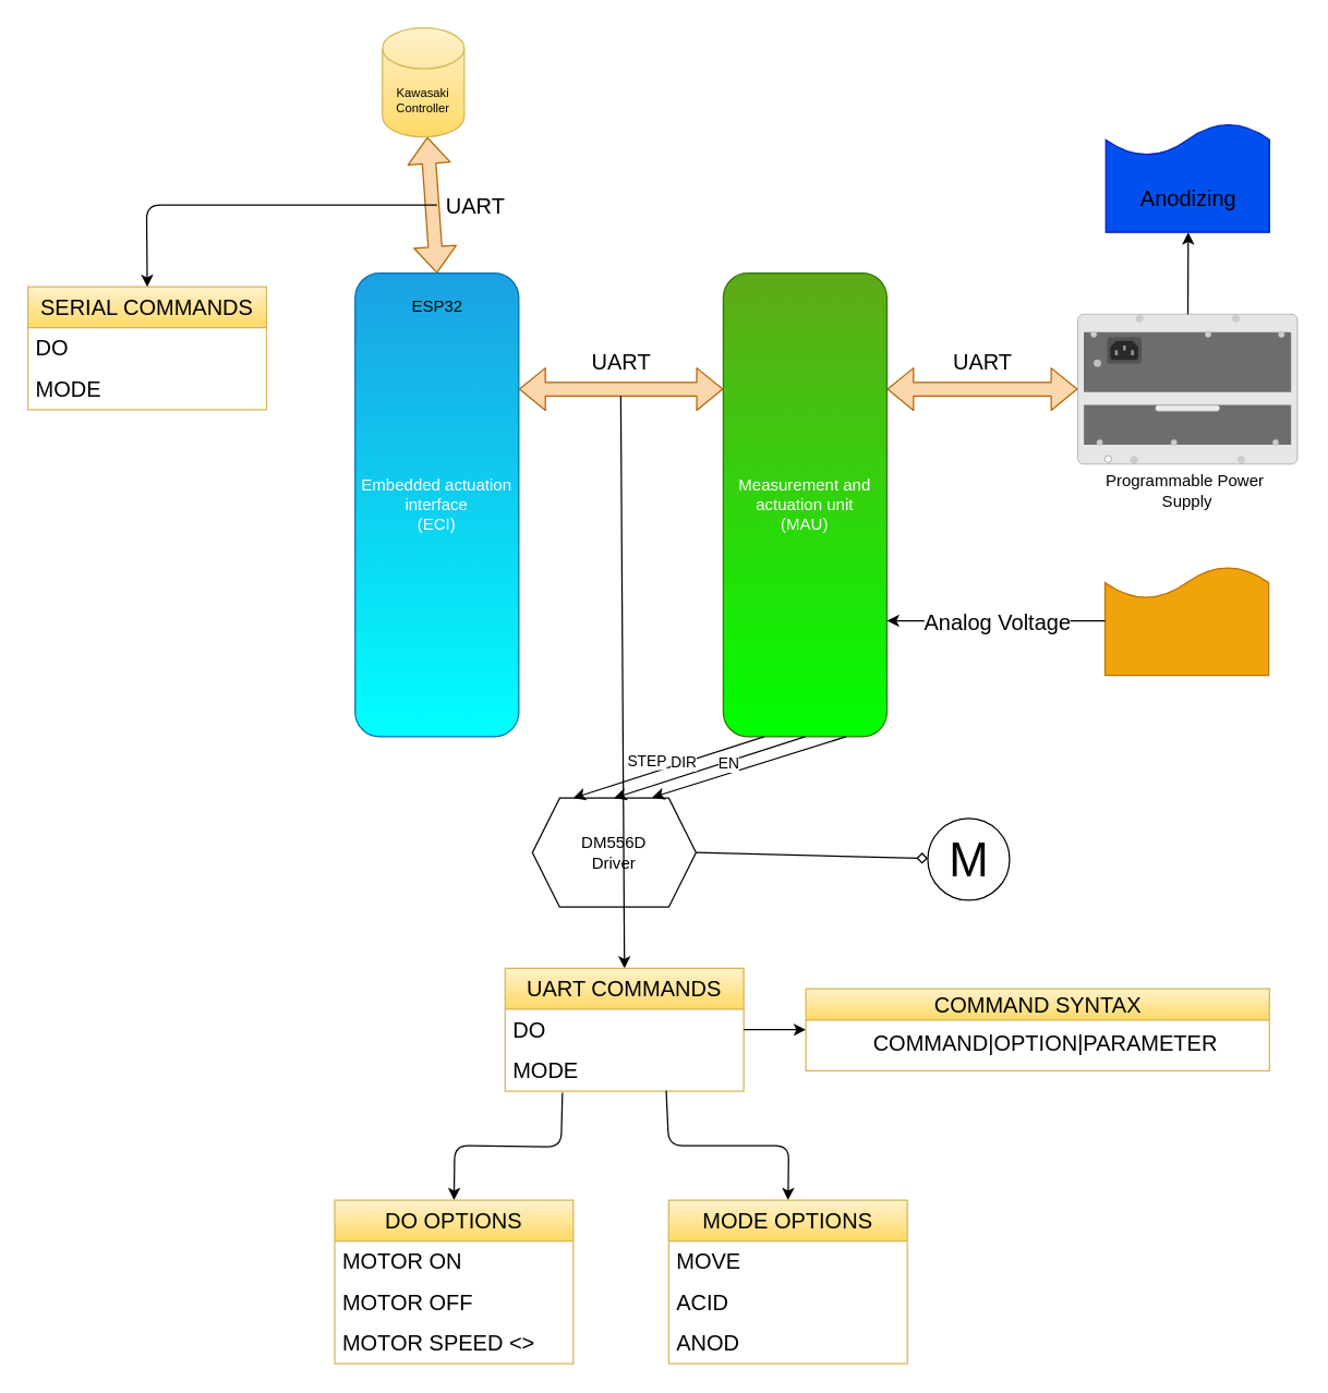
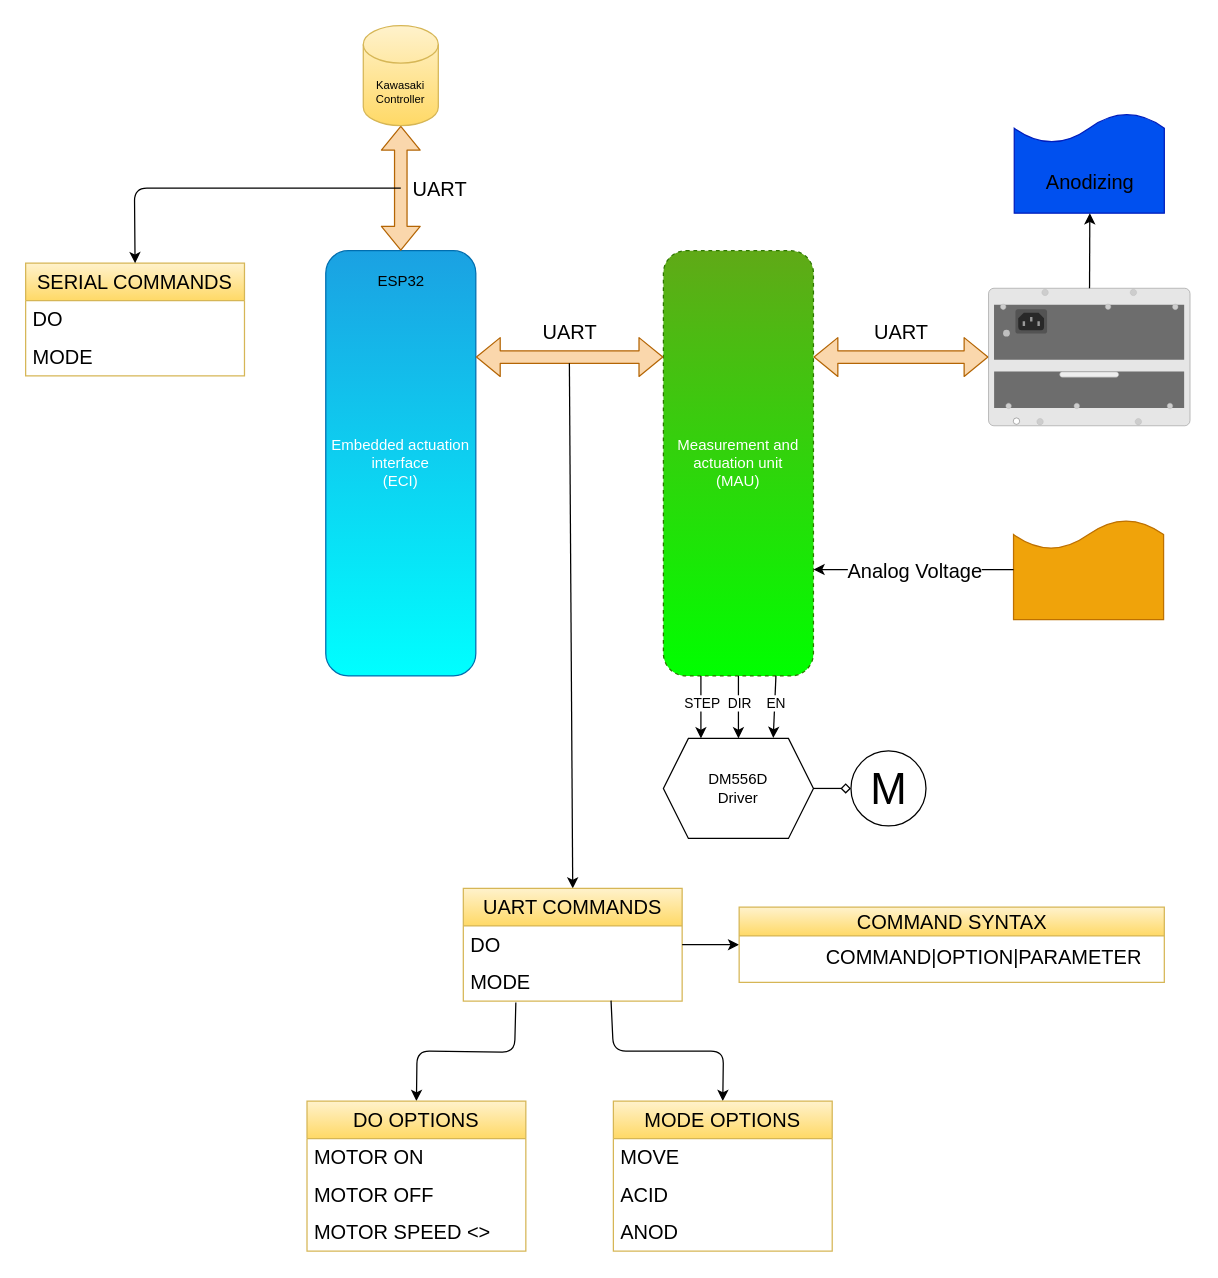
- <mxCell id="19" value="&lt;font color=&quot;#000000&quot;&gt;Kawasaki Controller&lt;/font&gt;" style="shape=cylinder3;whiteSpace=wrap;html=1;boundedLbl=1;backgroundOutline=1;size=15;labelBackgroundColor=none;fontSize=9;fillColor=#fff2cc;gradientColor=#ffd966;strokeColor=#d6b656;" parent="1" vertex="1"><mxGeometry x="280" y="20" width="60" height="80" as="geometry" /></mxCell>
+ <mxCell id="19" value="&lt;font color=&quot;#000000&quot;&gt;Kawasaki Controller&lt;/font&gt;" style="shape=cylinder3;whiteSpace=wrap;html=1;boundedLbl=1;backgroundOutline=1;size=15;labelBackgroundColor=none;fontSize=9;fillColor=#fff2cc;gradientColor=#ffd966;strokeColor=#d6b656;" parent="1" vertex="1"><mxGeometry x="290" width="60" height="80" as="geometry" y="20" /></mxCell>
- <mxCell id="24" value="Programmable Power&amp;nbsp;&lt;br&gt;Supply" style="text;html=1;align=center;verticalAlign=middle;resizable=0;points=[];autosize=1;strokeColor=none;fillColor=none;" parent="22" vertex="1"><mxGeometry x="10" y="110" width="140" height="40" as="geometry" /></mxCell>
- <mxCell id="3" value="Measurement and actuation unit&lt;br&gt;(MAU)" style="rounded=1;whiteSpace=wrap;html=1;fillColor=#60a917;fontColor=#ffffff;strokeColor=#2D7600;gradientColor=#00FF00;" parent="2" vertex="1"><mxGeometry width="120" height="340" as="geometry" /></mxCell>
+ <mxCell id="3" value="Measurement and actuation unit&lt;br&gt;(MAU)" style="rounded=1;whiteSpace=wrap;html=1;fillColor=#60a917;fontColor=#ffffff;strokeColor=#2D7600;gradientColor=#00FF00;dashed=1;" parent="2" vertex="1"><mxGeometry width="120" height="340" as="geometry" /></mxCell>
- <mxCell id="9" value="DM556D&lt;br&gt;Driver" style="shape=hexagon;perimeter=hexagonPerimeter2;whiteSpace=wrap;html=1;fixedSize=1;fillColor=none;gradientColor=none;" parent="1" vertex="1"><mxGeometry x="390" y="585" width="120" height="80" as="geometry" /></mxCell>
+ <mxCell id="9" value="DM556D&lt;br&gt;Driver" style="shape=hexagon;perimeter=hexagonPerimeter2;whiteSpace=wrap;html=1;fixedSize=1;fillColor=none;gradientColor=none;" parent="1" vertex="1"><mxGeometry x="530" y="590" width="120" height="80" as="geometry" /></mxCell>
- <mxCell id="50" value="COMMAND|OPTION|PARAMETER" style="text;html=1;align=center;verticalAlign=middle;resizable=0;points=[];autosize=1;strokeColor=none;fillColor=none;fontSize=16;" parent="49" vertex="1"><mxGeometry x="35" y="25" width="280" height="30" as="geometry" /></mxCell>
+ <mxCell id="50" value="COMMAND|OPTION|PARAMETER" style="text;html=1;align=center;verticalAlign=middle;resizable=0;points=[];autosize=1;strokeColor=none;fillColor=none;fontSize=16;" parent="49" vertex="1"><mxGeometry x="55" y="25" width="280" height="30" as="geometry" /></mxCell>
